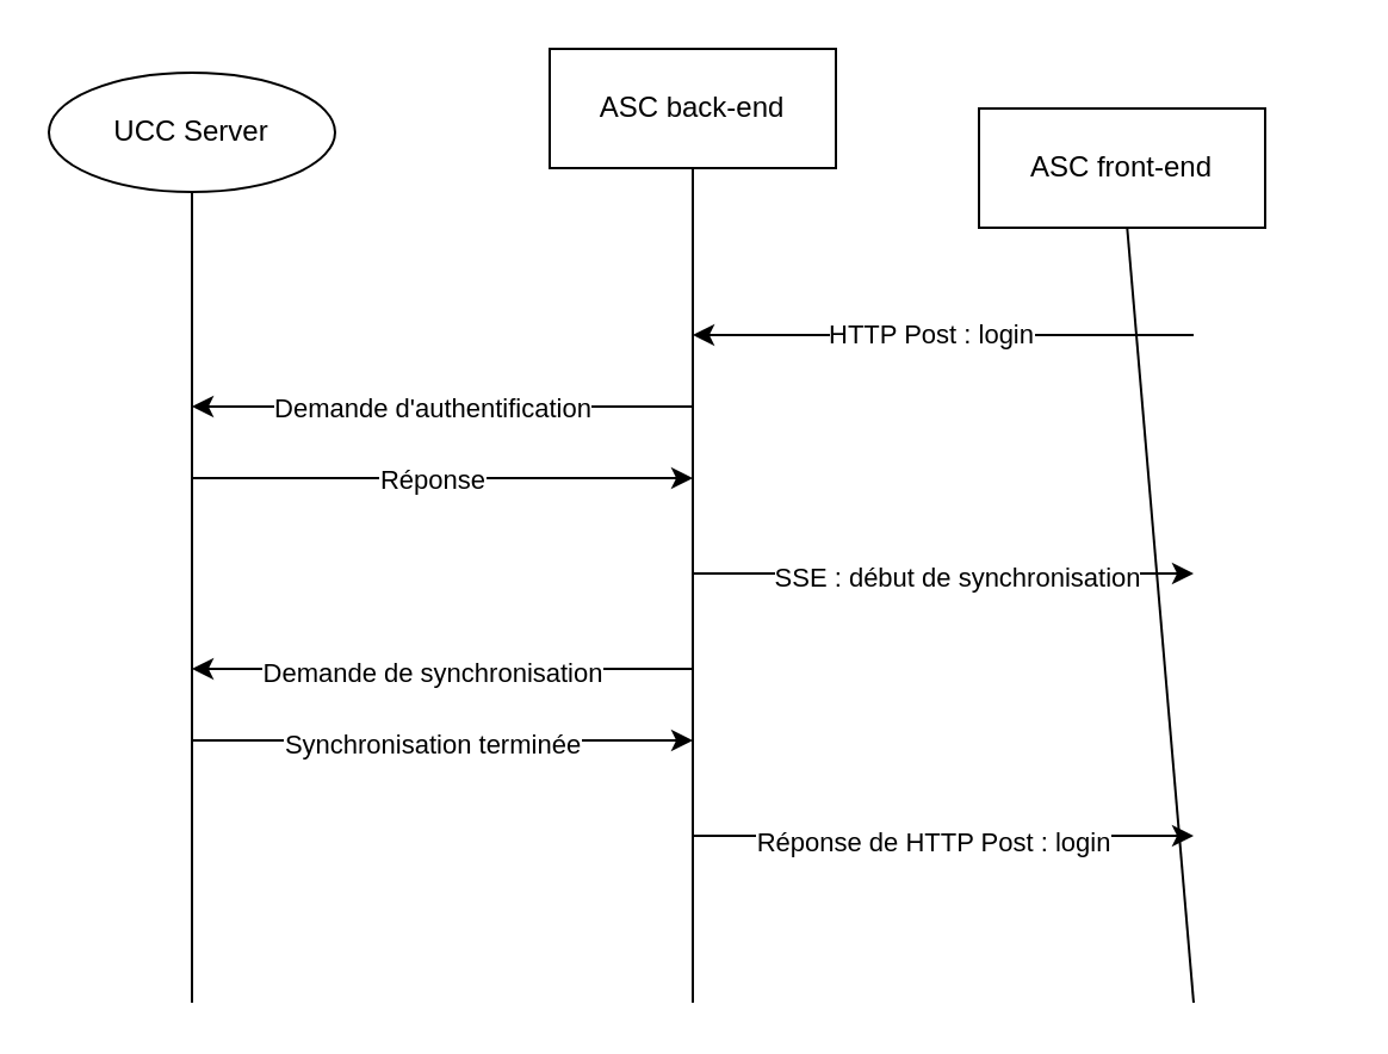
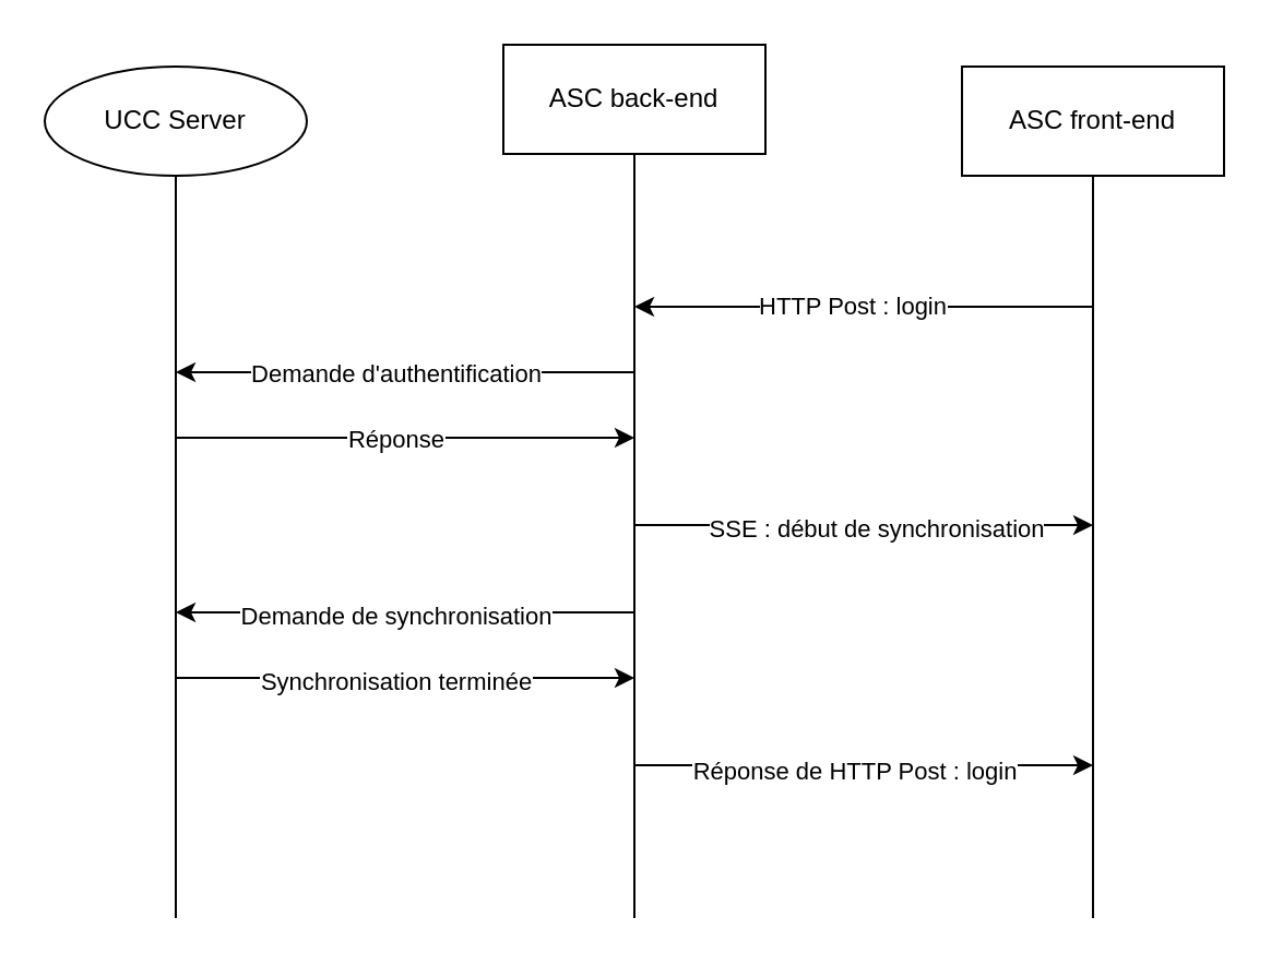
- <mxCell id="7" value="ASC front-end" style="whiteSpace=wrap;html=1;" vertex="1" parent="1"><mxGeometry x="410" y="45" width="120" height="50" as="geometry" /></mxCell>
+ <mxCell id="7" value="ASC front-end" style="whiteSpace=wrap;html=1;" vertex="1" parent="1"><mxGeometry x="440" y="30" width="120" height="50" as="geometry" /></mxCell>
